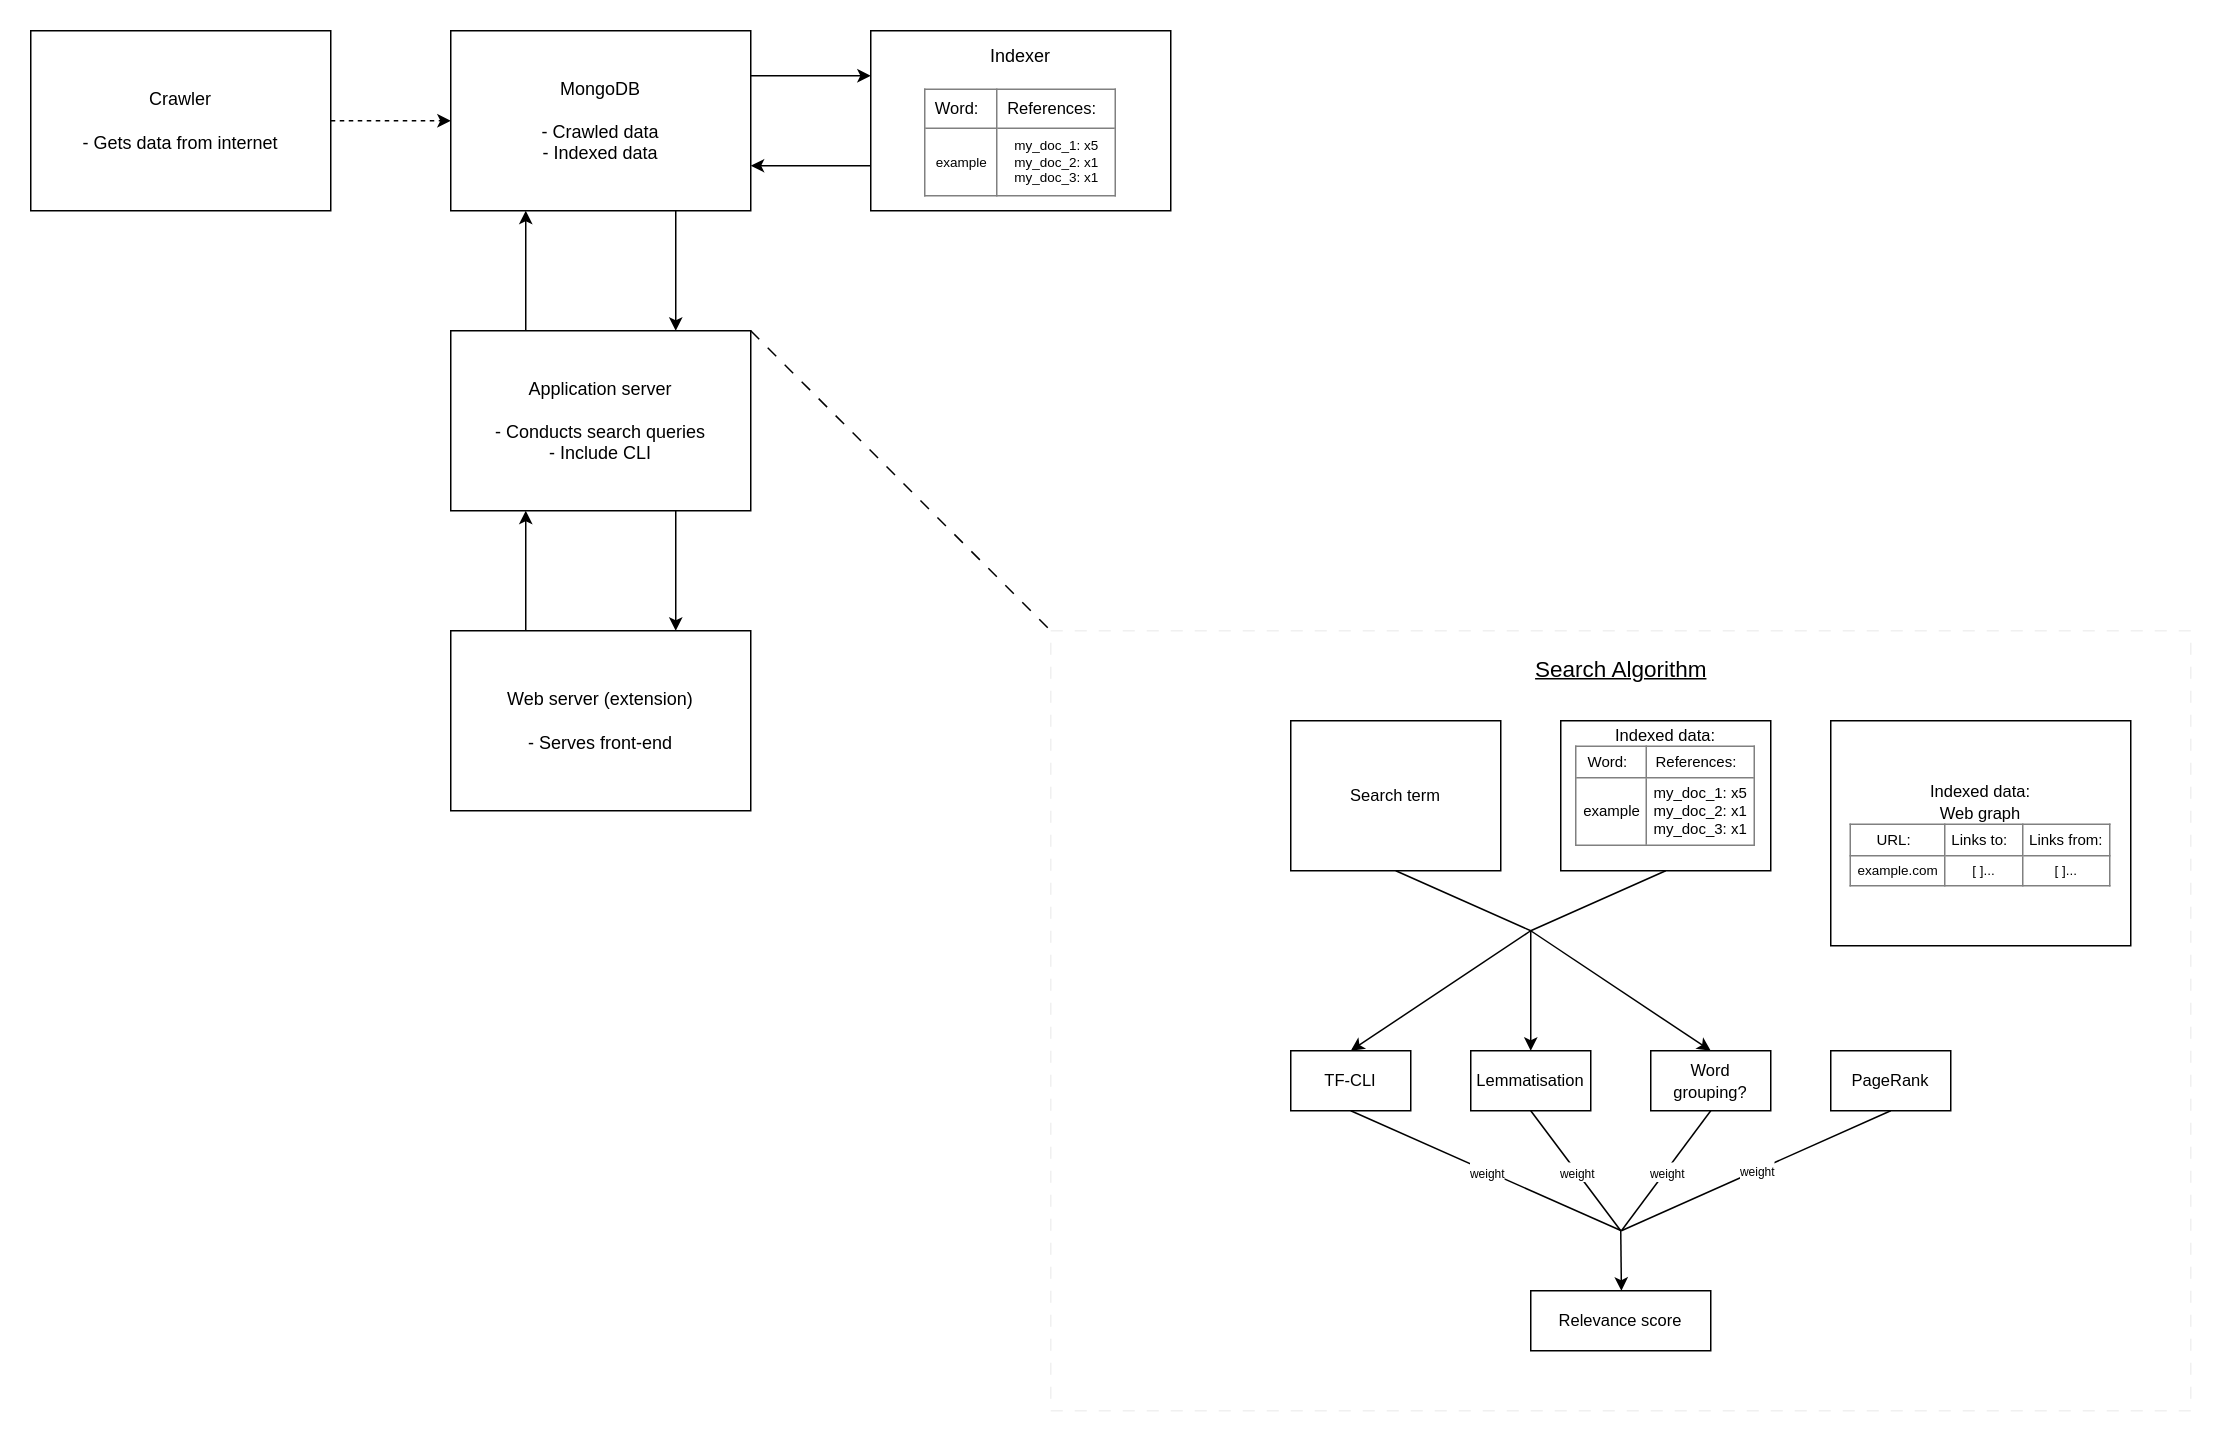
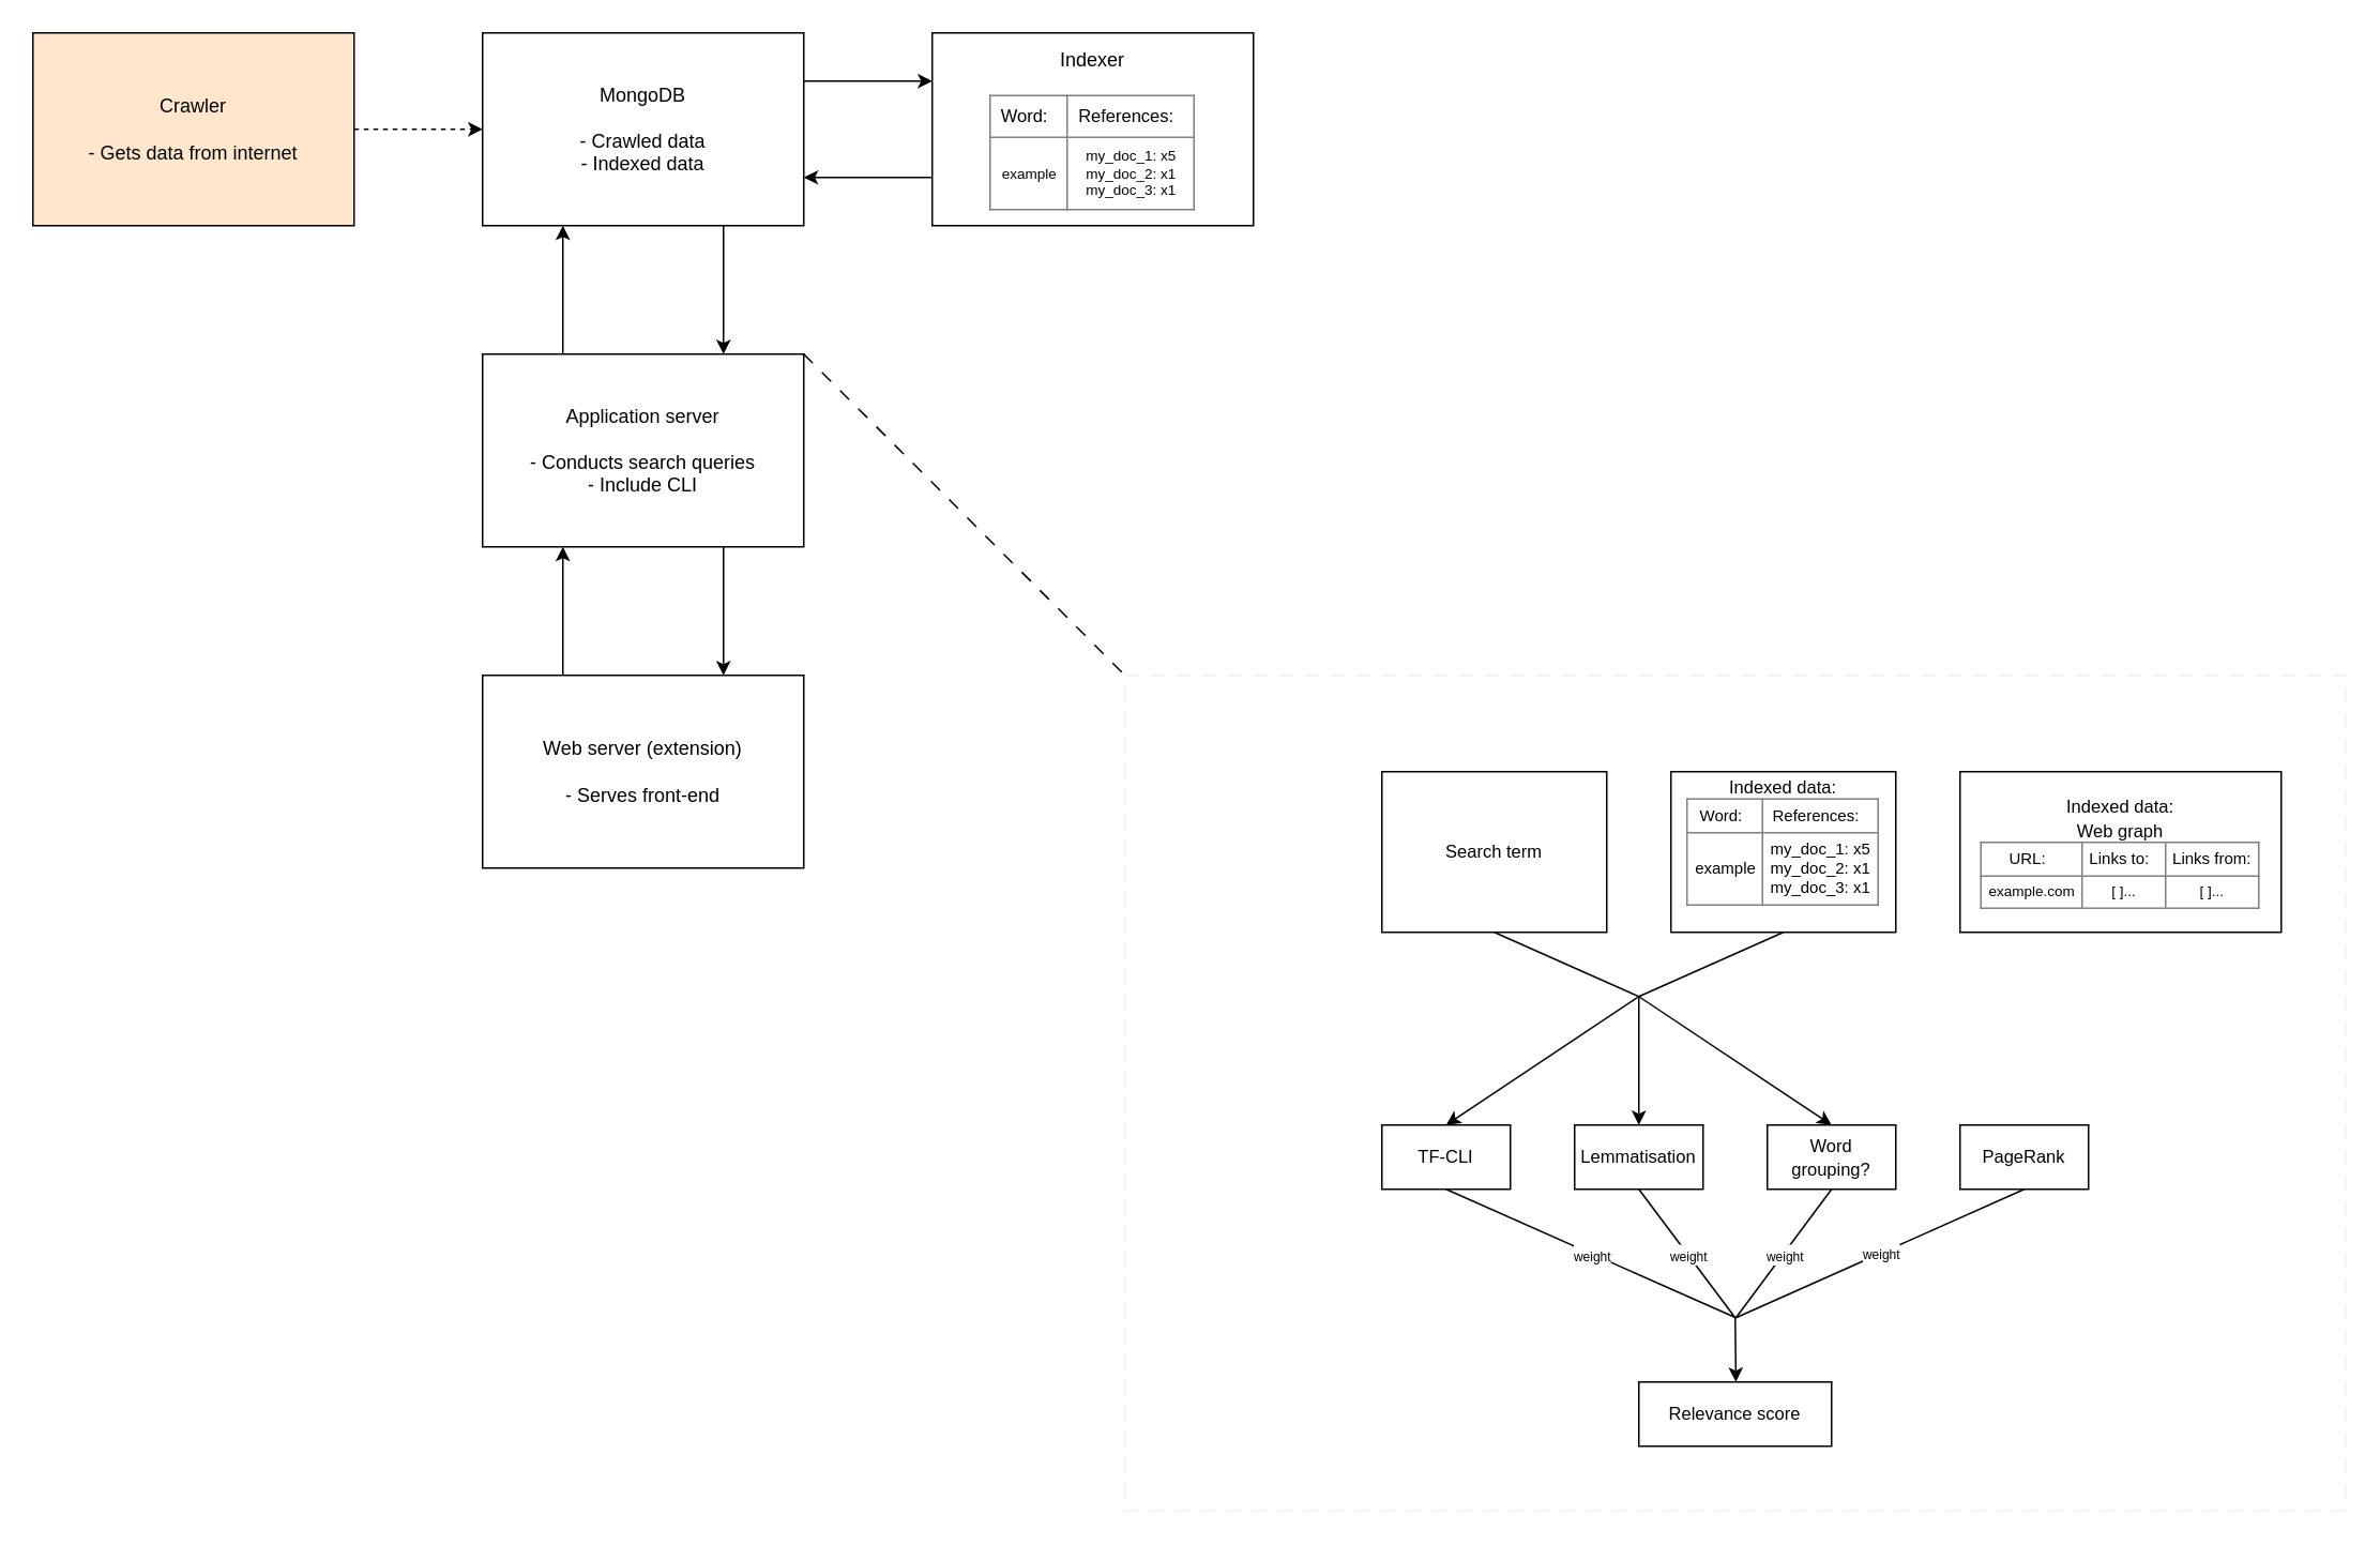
- <mxCell id="10" value="Crawler&lt;br&gt;&lt;br&gt;- Gets data from internet" style="rounded=0;whiteSpace=wrap;html=1;" vertex="1" parent="4"><mxGeometry x="20" y="20" width="200" height="120" as="geometry" /></mxCell>
+ <mxCell id="10" value="Crawler&lt;br&gt;&lt;br&gt;- Gets data from internet" style="rounded=0;whiteSpace=wrap;html=1;fillColor=#ffe6cc;" vertex="1" parent="4"><mxGeometry x="20" y="20" width="200" height="120" as="geometry" /></mxCell>
- <mxCell id="39" value="&lt;font size=&quot;1&quot; style=&quot;&quot;&gt;&lt;u style=&quot;font-size: 15px;&quot;&gt;Search Algorithm&lt;/u&gt;&lt;/font&gt;" style="text;html=1;align=center;verticalAlign=middle;resizable=0;points=[];autosize=1;strokeColor=none;fillColor=none;fontSize=9;" vertex="1" parent="4"><mxGeometry x="1010" y="430" width="140" height="30" as="geometry" /></mxCell>
- <mxCell id="40" value="&lt;span style=&quot;font-size: 11px;&quot;&gt;Indexed data:&lt;br&gt;Web graph&lt;/span&gt;&lt;br style=&quot;font-size: 11px;&quot;&gt;&lt;table style=&quot;border: 1px solid rgb(128, 128, 128); font-size: 11px; border-collapse: collapse;&quot; cellpadding=&quot;4&quot; border=&quot;1&quot;&gt;&lt;tbody style=&quot;font-size: 10px;&quot;&gt;&lt;tr&gt;&lt;td&gt;URL:&amp;nbsp;&amp;nbsp;&lt;/td&gt;&lt;td&gt;Links to:&amp;nbsp;&amp;nbsp;&lt;/td&gt;&lt;td&gt;Links from:&lt;/td&gt;&lt;/tr&gt;&lt;tr style=&quot;font-size: 9px;&quot;&gt;&lt;td&gt;example.com&lt;/td&gt;&lt;td&gt;[ ]...&lt;/td&gt;&lt;td&gt;[ ]...&lt;/td&gt;&lt;/tr&gt;&lt;/tbody&gt;&lt;/table&gt;" style="rounded=0;whiteSpace=wrap;html=1;" vertex="1" parent="4"><mxGeometry x="1220" y="480" width="200" height="150" as="geometry" /></mxCell>
+ <mxCell id="40" value="&lt;span style=&quot;font-size: 11px;&quot;&gt;Indexed data:&lt;br&gt;Web graph&lt;/span&gt;&lt;br style=&quot;font-size: 11px;&quot;&gt;&lt;table style=&quot;border: 1px solid rgb(128, 128, 128); font-size: 11px; border-collapse: collapse;&quot; cellpadding=&quot;4&quot; border=&quot;1&quot;&gt;&lt;tbody style=&quot;font-size: 10px;&quot;&gt;&lt;tr&gt;&lt;td&gt;URL:&amp;nbsp;&amp;nbsp;&lt;/td&gt;&lt;td&gt;Links to:&amp;nbsp;&amp;nbsp;&lt;/td&gt;&lt;td&gt;Links from:&lt;/td&gt;&lt;/tr&gt;&lt;tr style=&quot;font-size: 9px;&quot;&gt;&lt;td&gt;example.com&lt;/td&gt;&lt;td&gt;[ ]...&lt;/td&gt;&lt;td&gt;[ ]...&lt;/td&gt;&lt;/tr&gt;&lt;/tbody&gt;&lt;/table&gt;" style="rounded=0;whiteSpace=wrap;html=1;" vertex="1" parent="4"><mxGeometry x="1220" y="480" width="200" height="100" as="geometry" /></mxCell>
